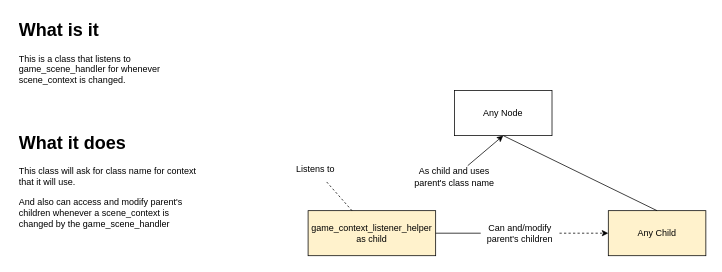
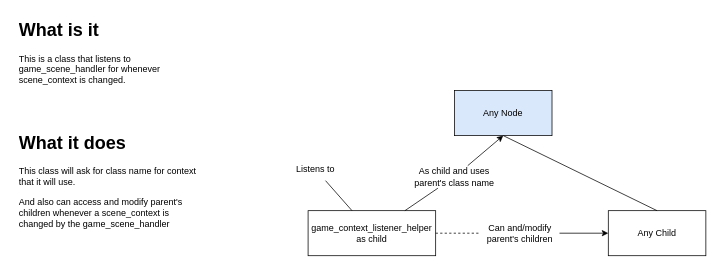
- <mxCell id="2" value="Any Node" style="rounded=0;whiteSpace=wrap;html=1;" parent="1" vertex="1"><mxGeometry x="605" y="120" width="130" height="60" as="geometry" /></mxCell>
+ <mxCell id="2" value="Any Node" style="rounded=0;whiteSpace=wrap;html=1;fillColor=#dae8fc;" parent="1" vertex="1"><mxGeometry x="605" y="120" width="130" height="60" as="geometry" /></mxCell>
- <mxCell id="11" value="" style="endArrow=none;html=1;dashed=1;" parent="1" source="3" target="12" edge="1"><mxGeometry width="50" height="50" relative="1" as="geometry"><mxPoint x="469.286" y="280" as="sourcePoint" /><mxPoint x="375" y="170" as="targetPoint" /></mxGeometry></mxCell>
+ <mxCell id="11" value="" style="endArrow=none;html=1;" parent="1" source="3" target="12" edge="1"><mxGeometry width="50" height="50" relative="1" as="geometry"><mxPoint x="469.286" y="280" as="sourcePoint" /><mxPoint x="375" y="170" as="targetPoint" /></mxGeometry></mxCell>
+ <mxCell id="9" value="" style="endArrow=none;html=1;" parent="1" source="3" target="10" edge="1"><mxGeometry width="50" height="50" relative="1" as="geometry"><mxPoint x="535.385" y="280" as="sourcePoint" /><mxPoint x="670" y="180" as="targetPoint" /></mxGeometry></mxCell>
- <mxCell id="3" value="game_context_listener_helper&lt;br&gt;as child" style="rounded=0;whiteSpace=wrap;html=1;fillColor=#fff2cc;" parent="1" vertex="1"><mxGeometry x="410" y="280" width="170" height="60" as="geometry" /></mxCell>
+ <mxCell id="3" value="game_context_listener_helper&lt;br&gt;as child" style="rounded=0;whiteSpace=wrap;html=1;" parent="1" vertex="1"><mxGeometry x="410" y="280" width="170" height="60" as="geometry" /></mxCell>
- <mxCell id="13" value="" style="endArrow=none;html=1;exitX=1;exitY=0.5;exitDx=0;exitDy=0;" parent="1" source="3" target="14" edge="1"><mxGeometry width="50" height="50" relative="1" as="geometry"><mxPoint x="580" y="310" as="sourcePoint" /><mxPoint x="810" y="310" as="targetPoint" /></mxGeometry></mxCell>
+ <mxCell id="13" value="" style="endArrow=none;html=1;exitX=1;exitY=0.5;exitDx=0;exitDy=0;dashed=1;" parent="1" source="3" target="14" edge="1"><mxGeometry width="50" height="50" relative="1" as="geometry"><mxPoint x="580" y="310" as="sourcePoint" /><mxPoint x="810" y="310" as="targetPoint" /></mxGeometry></mxCell>
- <mxCell id="7" value="" style="endArrow=classic;html=1;entryX=0;entryY=0.5;entryDx=0;entryDy=0;startArrow=none;dashed=1;" parent="1" source="14" target="4" edge="1"><mxGeometry width="50" height="50" relative="1" as="geometry"><mxPoint x="660" y="290" as="sourcePoint" /><mxPoint x="780" y="310" as="targetPoint" /></mxGeometry></mxCell>
+ <mxCell id="7" value="" style="endArrow=classic;html=1;entryX=0;entryY=0.5;entryDx=0;entryDy=0;startArrow=none;" parent="1" source="14" target="4" edge="1"><mxGeometry width="50" height="50" relative="1" as="geometry"><mxPoint x="660" y="290" as="sourcePoint" /><mxPoint x="780" y="310" as="targetPoint" /></mxGeometry></mxCell>
- <mxCell id="4" value="Any Child" style="rounded=0;whiteSpace=wrap;html=1;fillColor=#fff2cc;" parent="1" vertex="1"><mxGeometry x="810" y="280" width="130" height="60" as="geometry" /></mxCell>
+ <mxCell id="4" value="Any Child" style="rounded=0;whiteSpace=wrap;html=1;" parent="1" vertex="1"><mxGeometry x="810" y="280" width="130" height="60" as="geometry" /></mxCell>
